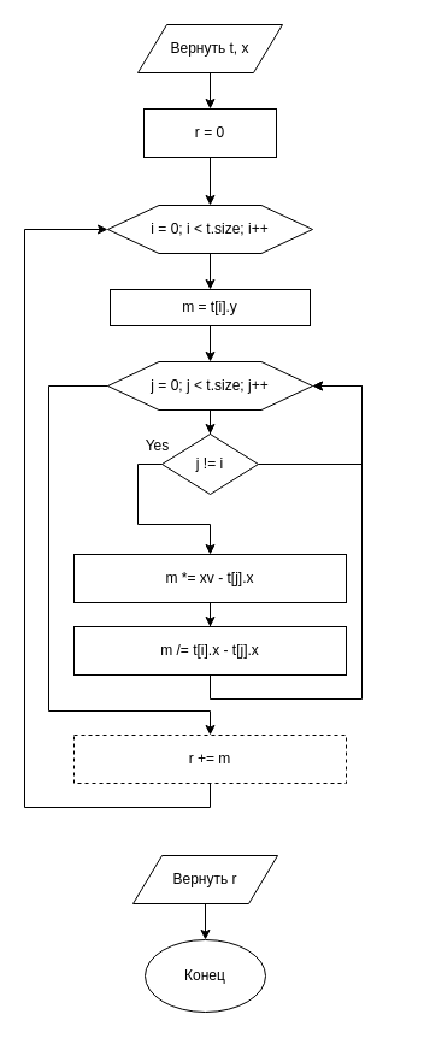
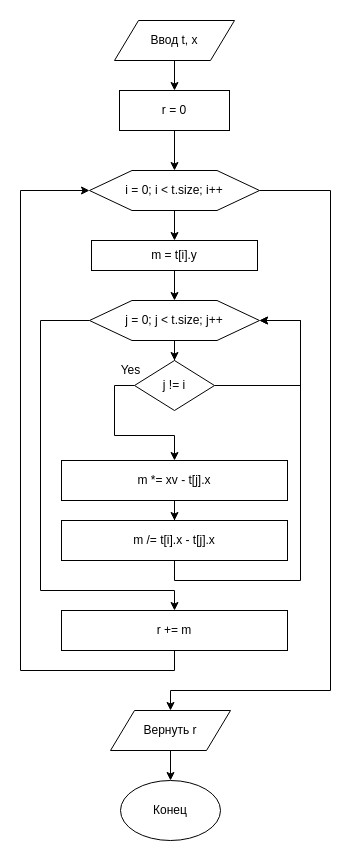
- <mxCell id="3" value="Вернуть t, x" style="shape=parallelogram;perimeter=parallelogramPerimeter;whiteSpace=wrap;html=1;" parent="1" vertex="1"><mxGeometry x="114" y="20" width="120" height="40" as="geometry" /></mxCell>
+ <mxCell id="3" value="Ввод t, x" style="shape=parallelogram;perimeter=parallelogramPerimeter;whiteSpace=wrap;html=1;" parent="1" vertex="1"><mxGeometry x="114" y="20" width="120" height="40" as="geometry" /></mxCell>
+ <mxCell id="7" style="edgeStyle=orthogonalEdgeStyle;rounded=0;orthogonalLoop=1;jettySize=auto;html=1;exitX=1;exitY=0.5;exitDx=0;exitDy=0;" parent="1" source="8" target="25" edge="1"><mxGeometry relative="1" as="geometry"><Array as="points"><mxPoint x="330" y="190" /><mxPoint x="330" y="690" /><mxPoint x="170" y="690" /></Array></mxGeometry></mxCell>
- <mxCell id="23" value="r += m" style="rounded=0;whiteSpace=wrap;html=1;dashed=1;" parent="1" vertex="1"><mxGeometry x="61" y="610" width="226" height="40" as="geometry" /></mxCell>
+ <mxCell id="23" value="r += m" style="rounded=0;whiteSpace=wrap;html=1;" parent="1" vertex="1"><mxGeometry x="61" y="610" width="226" height="40" as="geometry" /></mxCell>
